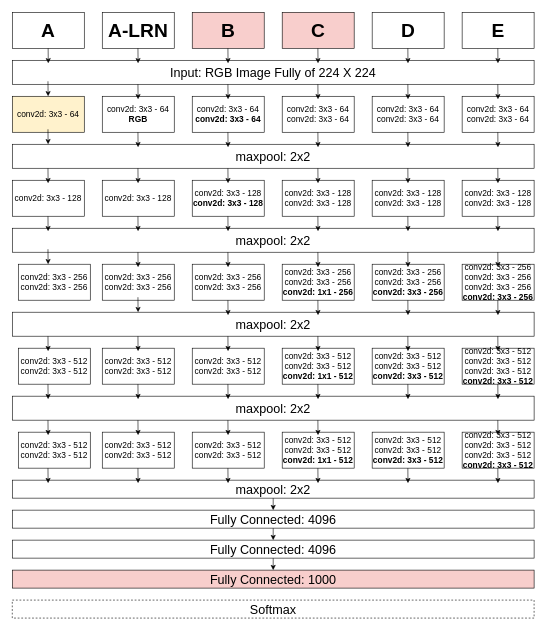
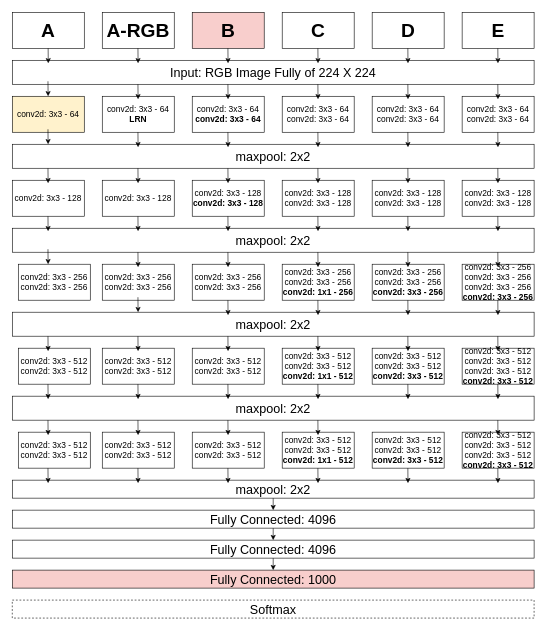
- <mxCell id="23" value="&lt;b&gt;&lt;font style=&quot;font-size: 32px&quot;&gt;A-LRN&lt;/font&gt;&lt;/b&gt;" style="rounded=0;whiteSpace=wrap;html=1;direction=west;" vertex="1" parent="1"><mxGeometry x="170" y="20" width="120" height="60" as="geometry" /></mxCell>
+ <mxCell id="23" value="&lt;b&gt;&lt;font style=&quot;font-size: 32px&quot;&gt;A-RGB&lt;/font&gt;&lt;/b&gt;" style="rounded=0;whiteSpace=wrap;html=1;direction=west;" vertex="1" parent="1"><mxGeometry x="170" y="20" width="120" height="60" as="geometry" /></mxCell>
- <mxCell id="30" value="&lt;b&gt;&lt;font style=&quot;font-size: 32px&quot;&gt;C&lt;/font&gt;&lt;/b&gt;" style="rounded=0;whiteSpace=wrap;html=1;direction=west;fillColor=#f8cecc;" vertex="1" parent="1"><mxGeometry x="470" y="20" width="120" height="60" as="geometry" /></mxCell>
+ <mxCell id="30" value="&lt;b&gt;&lt;font style=&quot;font-size: 32px&quot;&gt;C&lt;/font&gt;&lt;/b&gt;" style="rounded=0;whiteSpace=wrap;html=1;direction=west;" vertex="1" parent="1"><mxGeometry x="470" y="20" width="120" height="60" as="geometry" /></mxCell>
- <mxCell id="22" value="&lt;font&gt;&lt;font style=&quot;font-size: 14px&quot;&gt;conv2d: 3x3 - 64&lt;br&gt;&lt;/font&gt;&lt;b&gt;&lt;font style=&quot;font-size: 14px&quot;&gt;RGB&lt;/font&gt;&lt;/b&gt;&lt;br&gt;&lt;/font&gt;" style="rounded=0;whiteSpace=wrap;html=1;" vertex="1" parent="1"><mxGeometry x="170" y="160" width="120" height="60" as="geometry" /></mxCell>
+ <mxCell id="22" value="&lt;font&gt;&lt;font style=&quot;font-size: 14px&quot;&gt;conv2d: 3x3 - 64&lt;br&gt;&lt;/font&gt;&lt;b&gt;&lt;font style=&quot;font-size: 14px&quot;&gt;LRN&lt;/font&gt;&lt;/b&gt;&lt;br&gt;&lt;/font&gt;" style="rounded=0;whiteSpace=wrap;html=1;" vertex="1" parent="1"><mxGeometry x="170" y="160" width="120" height="60" as="geometry" /></mxCell>
